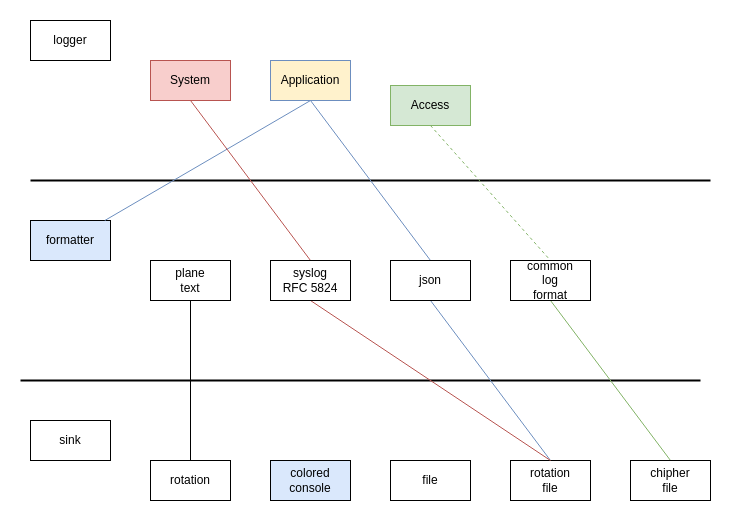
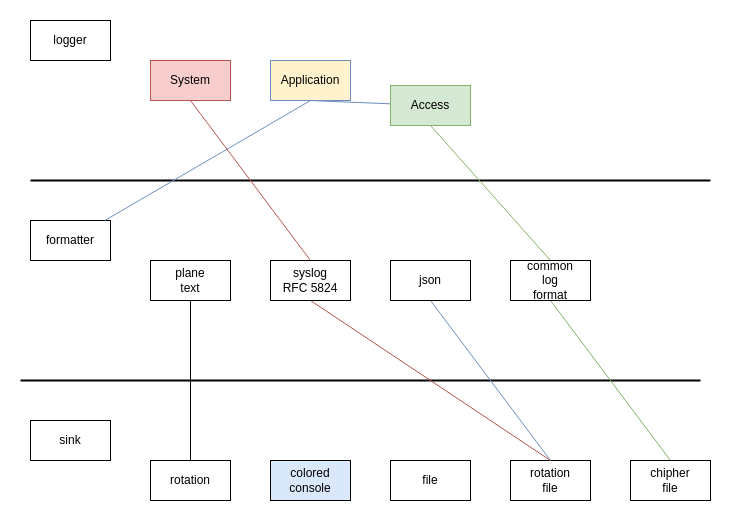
- <mxCell id="10" style="rounded=0;orthogonalLoop=1;jettySize=auto;html=1;exitX=0.5;exitY=1;exitDx=0;exitDy=0;entryX=0.5;entryY=0;entryDx=0;entryDy=0;endArrow=none;startFill=0;fillColor=#dae8fc;strokeColor=#6c8ebf;" parent="1" source="11" target="17" edge="1"><mxGeometry relative="1" as="geometry" /></mxCell>
+ <mxCell id="10" style="rounded=0;orthogonalLoop=1;jettySize=auto;html=1;exitX=0.5;exitY=1;exitDx=0;exitDy=0;endArrow=none;startFill=0;fillColor=#dae8fc;strokeColor=#6c8ebf;" parent="1" source="11" target="13" edge="1"><mxGeometry relative="1" as="geometry" /></mxCell>
- <mxCell id="12" style="rounded=0;orthogonalLoop=1;jettySize=auto;html=1;exitX=0.5;exitY=1;exitDx=0;exitDy=0;entryX=0.5;entryY=0;entryDx=0;entryDy=0;endArrow=none;startFill=0;fillColor=#d5e8d4;strokeColor=#82b366;dashed=1;" parent="1" source="13" target="21" edge="1"><mxGeometry relative="1" as="geometry" /></mxCell>
+ <mxCell id="12" style="rounded=0;orthogonalLoop=1;jettySize=auto;html=1;exitX=0.5;exitY=1;exitDx=0;exitDy=0;entryX=0.5;entryY=0;entryDx=0;entryDy=0;endArrow=none;startFill=0;fillColor=#d5e8d4;strokeColor=#82b366;" parent="1" source="13" target="21" edge="1"><mxGeometry relative="1" as="geometry" /></mxCell>
- <mxCell id="3" value="formatter" style="rounded=0;whiteSpace=wrap;html=1;fillColor=#dae8fc;" parent="1" vertex="1"><mxGeometry x="30" y="220" width="80" height="40" as="geometry" /></mxCell>
+ <mxCell id="3" value="formatter" style="rounded=0;whiteSpace=wrap;html=1;" parent="1" vertex="1"><mxGeometry x="30" y="220" width="80" height="40" as="geometry" /></mxCell>
